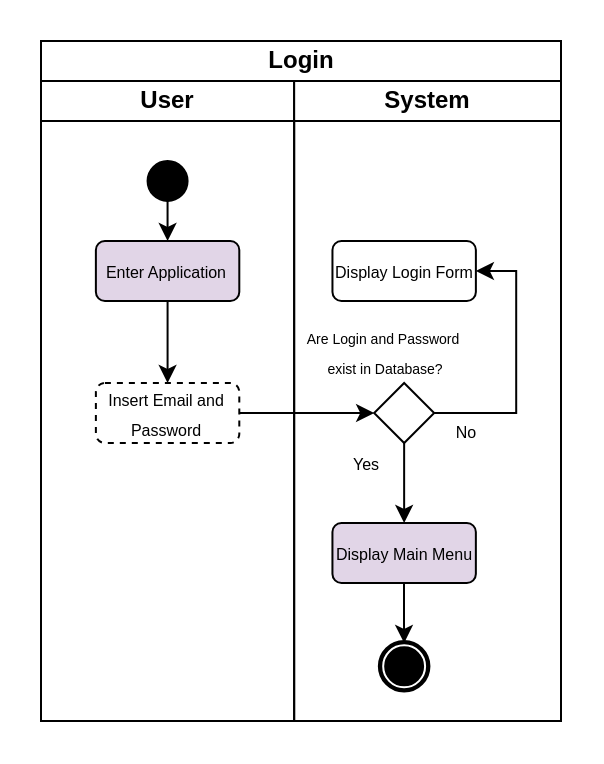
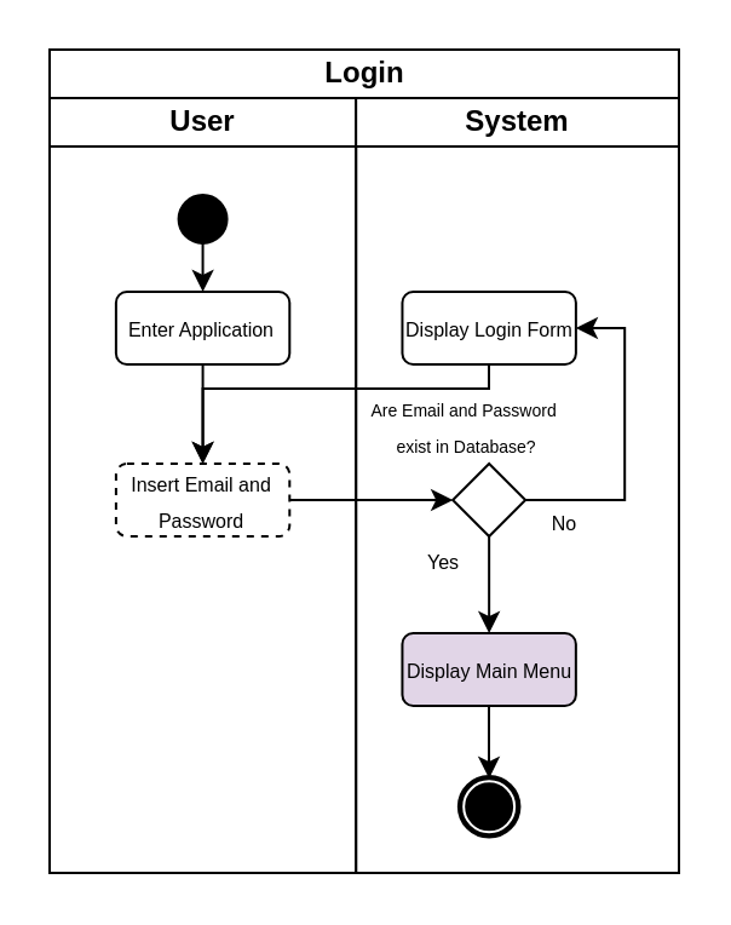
- <mxCell id="6" value="&lt;font style=&quot;font-size: 8px&quot;&gt;Enter Application&lt;/font&gt;" style="rounded=1;whiteSpace=wrap;html=1;fillColor=#e1d5e7;" parent="3" vertex="1"><mxGeometry x="27.44" y="80" width="71.71" height="30" as="geometry" /></mxCell>
+ <mxCell id="6" value="&lt;font style=&quot;font-size: 8px&quot;&gt;Enter Application&lt;/font&gt;" style="rounded=1;whiteSpace=wrap;html=1;" parent="3" vertex="1"><mxGeometry x="27.44" y="80" width="71.71" height="30" as="geometry" /></mxCell>
+ <mxCell id="20" style="edgeStyle=orthogonalEdgeStyle;rounded=0;orthogonalLoop=1;jettySize=auto;html=1;entryX=0.5;entryY=0;entryDx=0;entryDy=0;" parent="2" source="9" target="7" edge="1"><mxGeometry relative="1" as="geometry"><Array as="points"><mxPoint x="182" y="140" /><mxPoint x="63" y="140" /></Array></mxGeometry></mxCell>
- <mxCell id="13" value="&lt;font style=&quot;font-size: 7px&quot;&gt;Are Login and Password&amp;nbsp; exist in Database?&lt;/font&gt;" style="text;html=1;strokeColor=none;fillColor=none;align=center;verticalAlign=middle;whiteSpace=wrap;rounded=0;" parent="8" vertex="1"><mxGeometry x="4.42" y="125" width="82.58" height="20" as="geometry" /></mxCell>
+ <mxCell id="13" value="&lt;font style=&quot;font-size: 7px&quot;&gt;Are Email and Password&amp;nbsp; exist in Database?&lt;/font&gt;" style="text;html=1;strokeColor=none;fillColor=none;align=center;verticalAlign=middle;whiteSpace=wrap;rounded=0;" parent="8" vertex="1"><mxGeometry x="4.42" y="125" width="82.58" height="20" as="geometry" /></mxCell>
